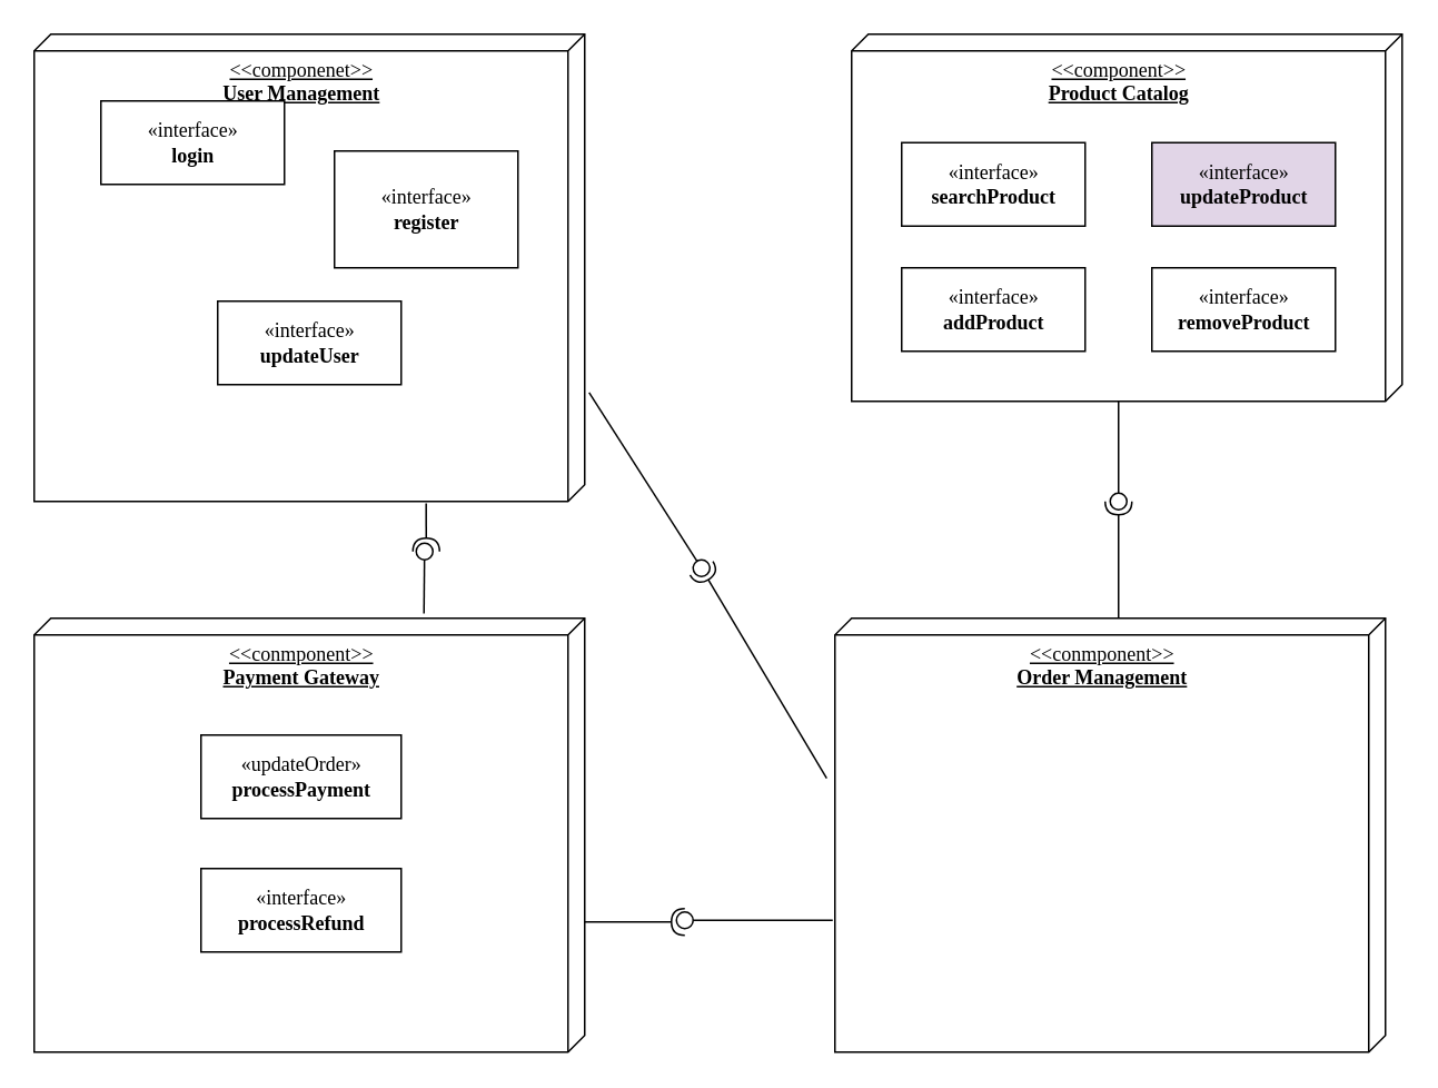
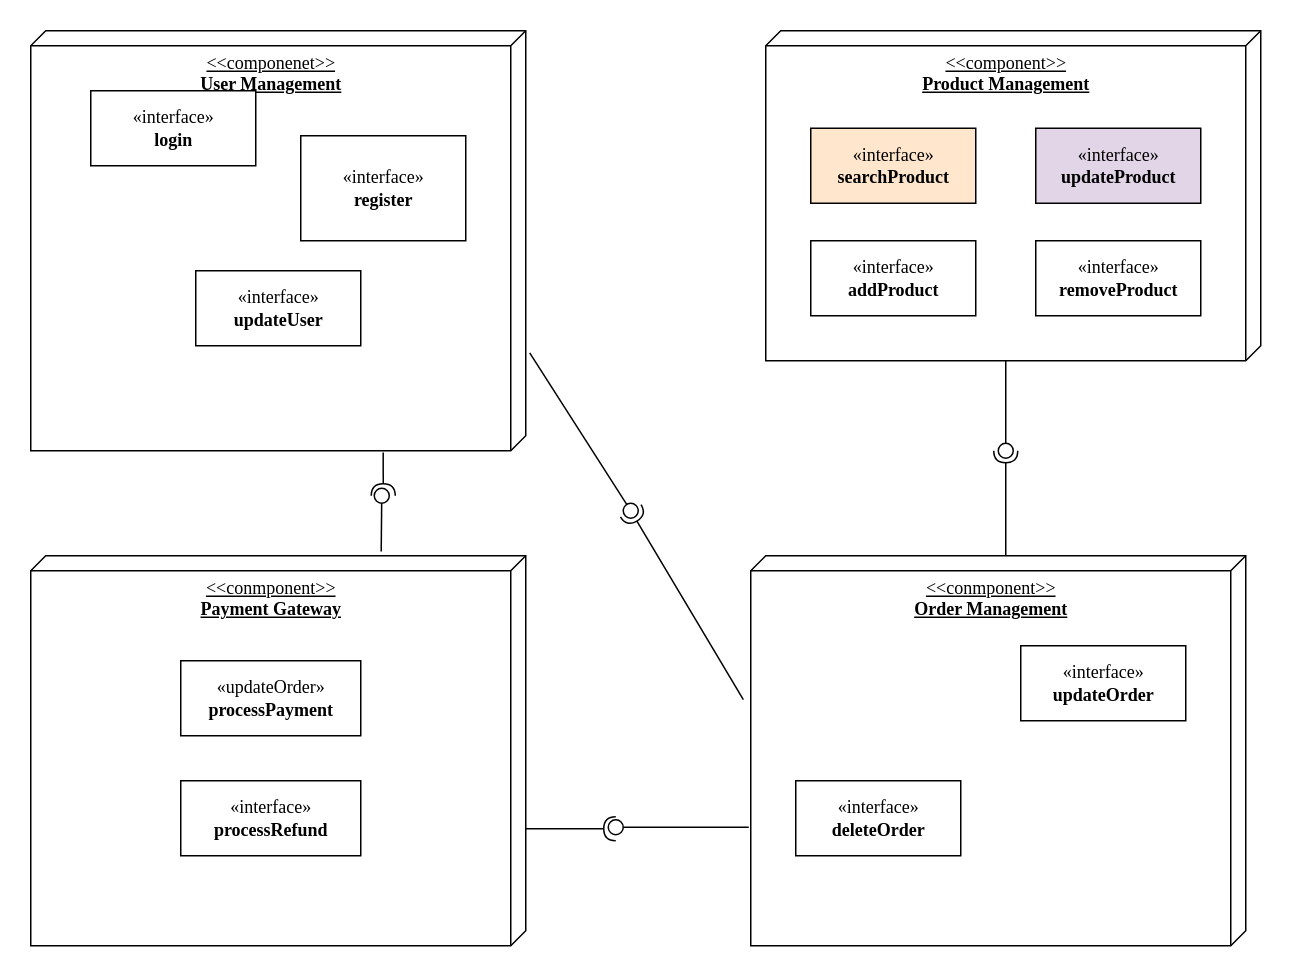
- <mxCell id="3" value="&lt;div align=&quot;center&quot;&gt;&amp;lt;&amp;lt;component&amp;gt;&amp;gt;&lt;/div&gt;&lt;div align=&quot;center&quot;&gt;&lt;b&gt;Product Catalog&lt;/b&gt;&lt;br&gt;&lt;/div&gt;" style="verticalAlign=top;align=center;spacingTop=8;spacingLeft=2;spacingRight=12;shape=cube;size=10;direction=south;fontStyle=4;html=1;rounded=0;shadow=0;comic=0;labelBackgroundColor=none;strokeWidth=1;fontFamily=Verdana;fontSize=12" parent="1" vertex="1"><mxGeometry x="510" y="20" width="330" height="220" as="geometry" /></mxCell>
+ <mxCell id="3" value="&lt;div align=&quot;center&quot;&gt;&amp;lt;&amp;lt;component&amp;gt;&amp;gt;&lt;/div&gt;&lt;div align=&quot;center&quot;&gt;&lt;b&gt;Product Management&lt;/b&gt;&lt;br&gt;&lt;/div&gt;" style="verticalAlign=top;align=center;spacingTop=8;spacingLeft=2;spacingRight=12;shape=cube;size=10;direction=south;fontStyle=4;html=1;rounded=0;shadow=0;comic=0;labelBackgroundColor=none;strokeWidth=1;fontFamily=Verdana;fontSize=12" parent="1" vertex="1"><mxGeometry x="510" y="20" width="330" height="220" as="geometry" /></mxCell>
- <mxCell id="6" value="«interface»&lt;br&gt;&lt;b&gt;searchProduct&lt;/b&gt;" style="html=1;rounded=0;shadow=0;comic=0;labelBackgroundColor=none;strokeWidth=1;fontFamily=Verdana;fontSize=12;align=center;" parent="1" vertex="1"><mxGeometry x="540" y="85" width="110" height="50" as="geometry" /></mxCell>
+ <mxCell id="6" value="«interface»&lt;br&gt;&lt;b&gt;searchProduct&lt;/b&gt;" style="html=1;rounded=0;shadow=0;comic=0;labelBackgroundColor=none;strokeWidth=1;fontFamily=Verdana;fontSize=12;align=center;fillColor=#ffe6cc;" parent="1" vertex="1"><mxGeometry x="540" y="85" width="110" height="50" as="geometry" /></mxCell>
+ <mxCell id="11" value="«interface»&lt;br&gt;&lt;b&gt;updateOrder&lt;/b&gt;" style="html=1;rounded=0;shadow=0;comic=0;labelBackgroundColor=none;strokeWidth=1;fontFamily=Verdana;fontSize=12;align=center;" vertex="1" parent="1"><mxGeometry x="680" y="430" width="110" height="50" as="geometry" /></mxCell>
+ <mxCell id="12" value="«interface»&lt;b&gt; &lt;br&gt;deleteOrder&lt;/b&gt;" style="html=1;rounded=0;shadow=0;comic=0;labelBackgroundColor=none;strokeWidth=1;fontFamily=Verdana;fontSize=12;align=center;" vertex="1" parent="1"><mxGeometry x="530" y="520" width="110" height="50" as="geometry" /></mxCell>
